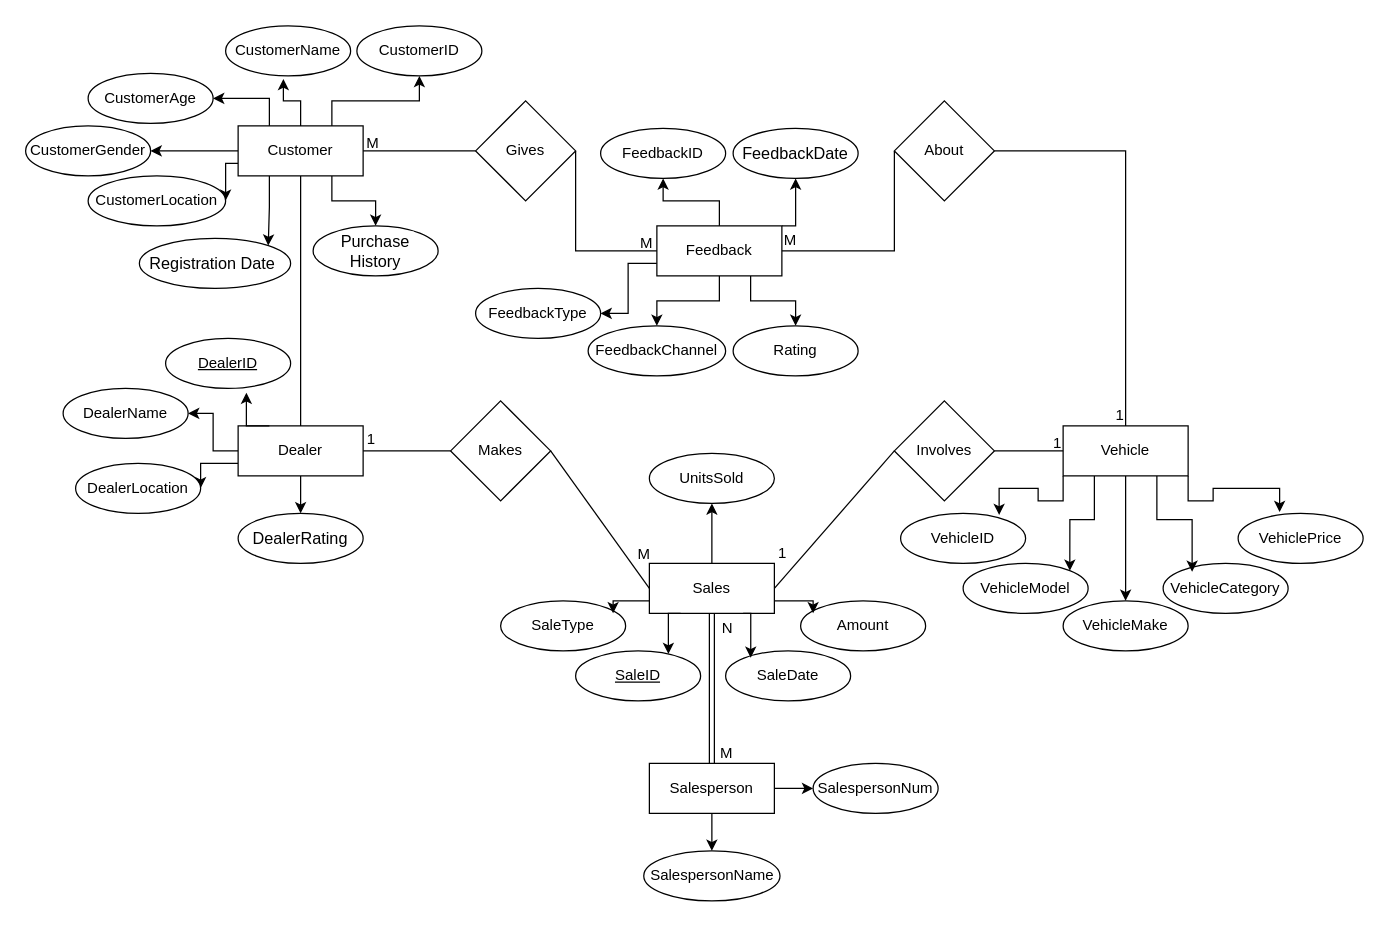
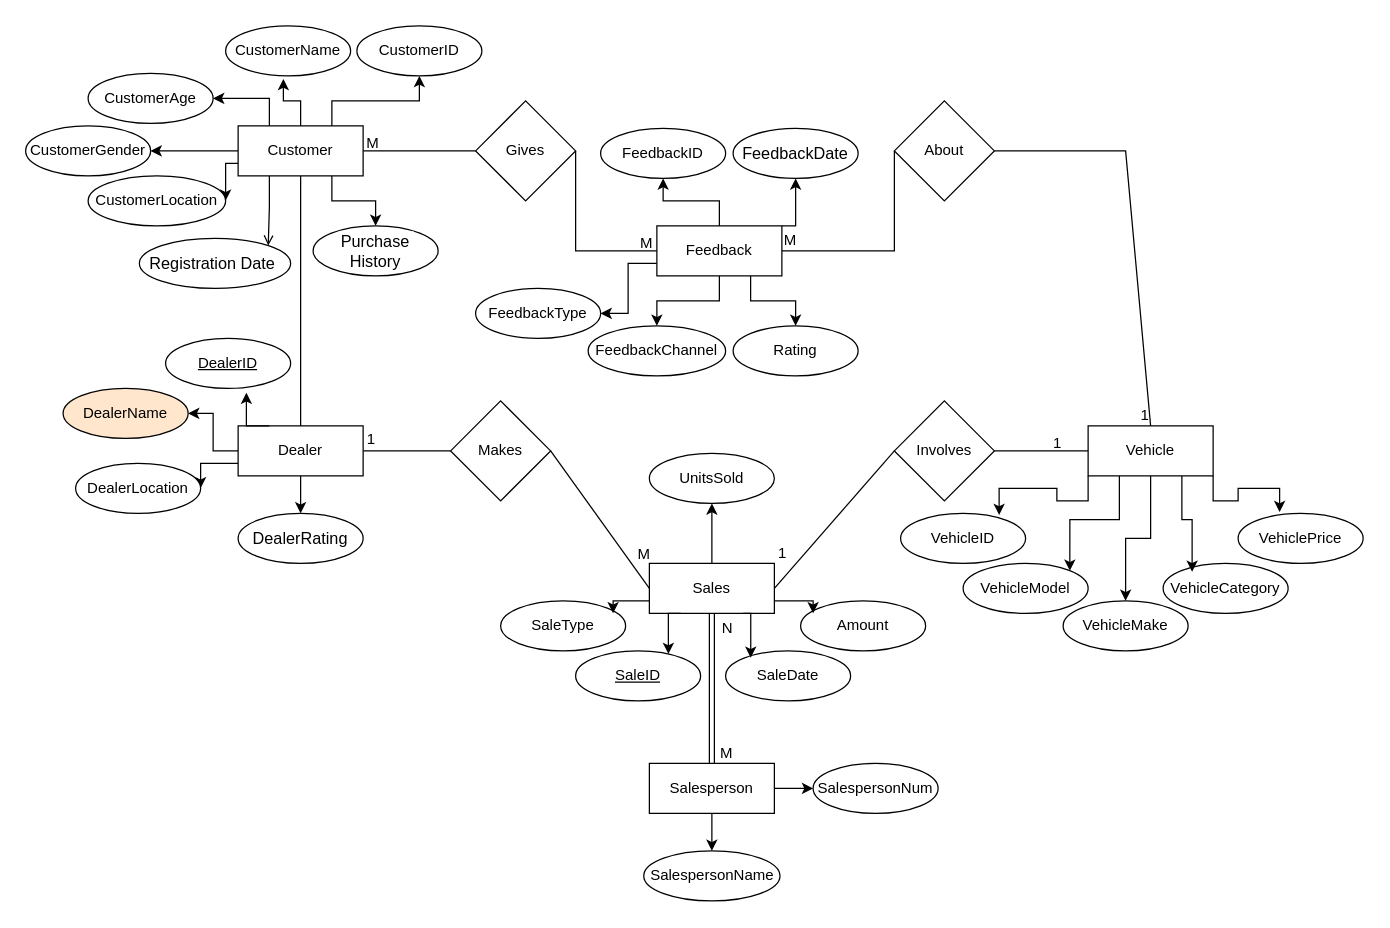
- <mxCell id="6" style="edgeStyle=orthogonalEdgeStyle;rounded=0;orthogonalLoop=1;jettySize=auto;html=1;exitX=0.25;exitY=1;exitDx=0;exitDy=0;entryX=1;entryY=0;entryDx=0;entryDy=0;" edge="1" parent="1" source="8" target="36"><mxGeometry relative="1" as="geometry" /></mxCell>
+ <mxCell id="6" style="edgeStyle=orthogonalEdgeStyle;rounded=0;orthogonalLoop=1;jettySize=auto;html=1;exitX=0.25;exitY=1;exitDx=0;exitDy=0;entryX=1;entryY=0;entryDx=0;entryDy=0;endArrow=open;" edge="1" parent="1" source="8" target="36"><mxGeometry relative="1" as="geometry" /></mxCell>
- <mxCell id="75" value="DealerName     " style="ellipse;whiteSpace=wrap;html=1;align=center;" vertex="1" parent="1"><mxGeometry x="50" y="310" width="100" height="40" as="geometry" /></mxCell>
+ <mxCell id="75" value="DealerName     " style="ellipse;whiteSpace=wrap;html=1;align=center;fillColor=#ffe6cc;" vertex="1" parent="1"><mxGeometry x="50" y="310" width="100" height="40" as="geometry" /></mxCell>
- <mxCell id="25" value="Vehicle" style="whiteSpace=wrap;html=1;align=center;" vertex="1" parent="1"><mxGeometry x="850" y="340" width="100" height="40" as="geometry" /></mxCell>
+ <mxCell id="25" value="Vehicle" style="whiteSpace=wrap;html=1;align=center;" vertex="1" parent="1"><mxGeometry x="870" y="340" width="100" height="40" as="geometry" /></mxCell>
